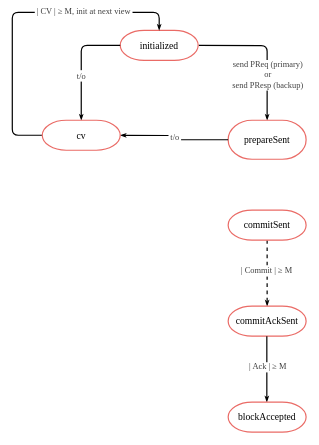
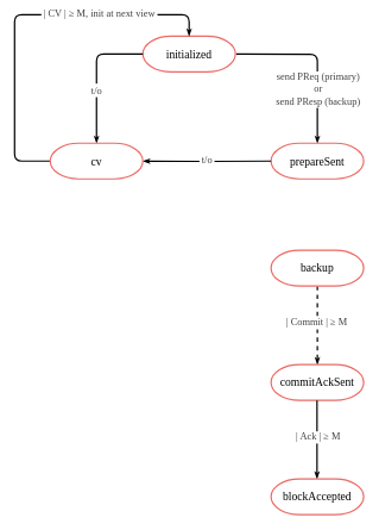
- <mxCell id="5" value="prepareSent" style="strokeWidth=2;html=1;shape=mxgraph.flowchart.terminator;whiteSpace=wrap;fontFamily=Georgia;fontSize=16;strokeColor=#EA6B66;" vertex="1" parent="1"><mxGeometry x="380" y="200" width="130" height="65" as="geometry" /></mxCell>
+ <mxCell id="5" value="prepareSent" style="strokeWidth=2;html=1;shape=mxgraph.flowchart.terminator;whiteSpace=wrap;fontFamily=Georgia;fontSize=16;strokeColor=#EA6B66;" vertex="1" parent="1"><mxGeometry x="380" y="200" width="130" height="50" as="geometry" /></mxCell>
- <mxCell id="8" value="commitSent" style="strokeWidth=2;html=1;shape=mxgraph.flowchart.terminator;whiteSpace=wrap;fontFamily=Georgia;fontSize=16;strokeColor=#EA6B66;" vertex="1" parent="1"><mxGeometry x="380" y="350" width="130" height="50" as="geometry" /></mxCell>
+ <mxCell id="8" value="backup" style="strokeWidth=2;html=1;shape=mxgraph.flowchart.terminator;whiteSpace=wrap;fontFamily=Georgia;fontSize=16;strokeColor=#EA6B66;" vertex="1" parent="1"><mxGeometry x="380" y="350" width="130" height="50" as="geometry" /></mxCell>
